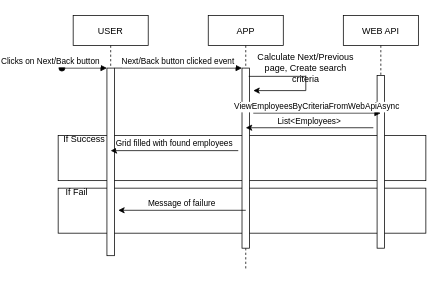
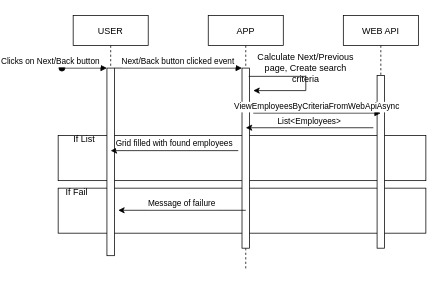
- <mxCell id="15" value="If Success" style="text;html=1;strokeColor=none;fillColor=none;align=center;verticalAlign=middle;whiteSpace=wrap;rounded=0;" parent="1" vertex="1"><mxGeometry x="30" y="180" width="70" height="10" as="geometry" /></mxCell>
+ <mxCell id="15" value="If List" style="text;html=1;strokeColor=none;fillColor=none;align=center;verticalAlign=middle;whiteSpace=wrap;rounded=0;" parent="1" vertex="1"><mxGeometry x="30" y="180" width="70" height="10" as="geometry" /></mxCell>
